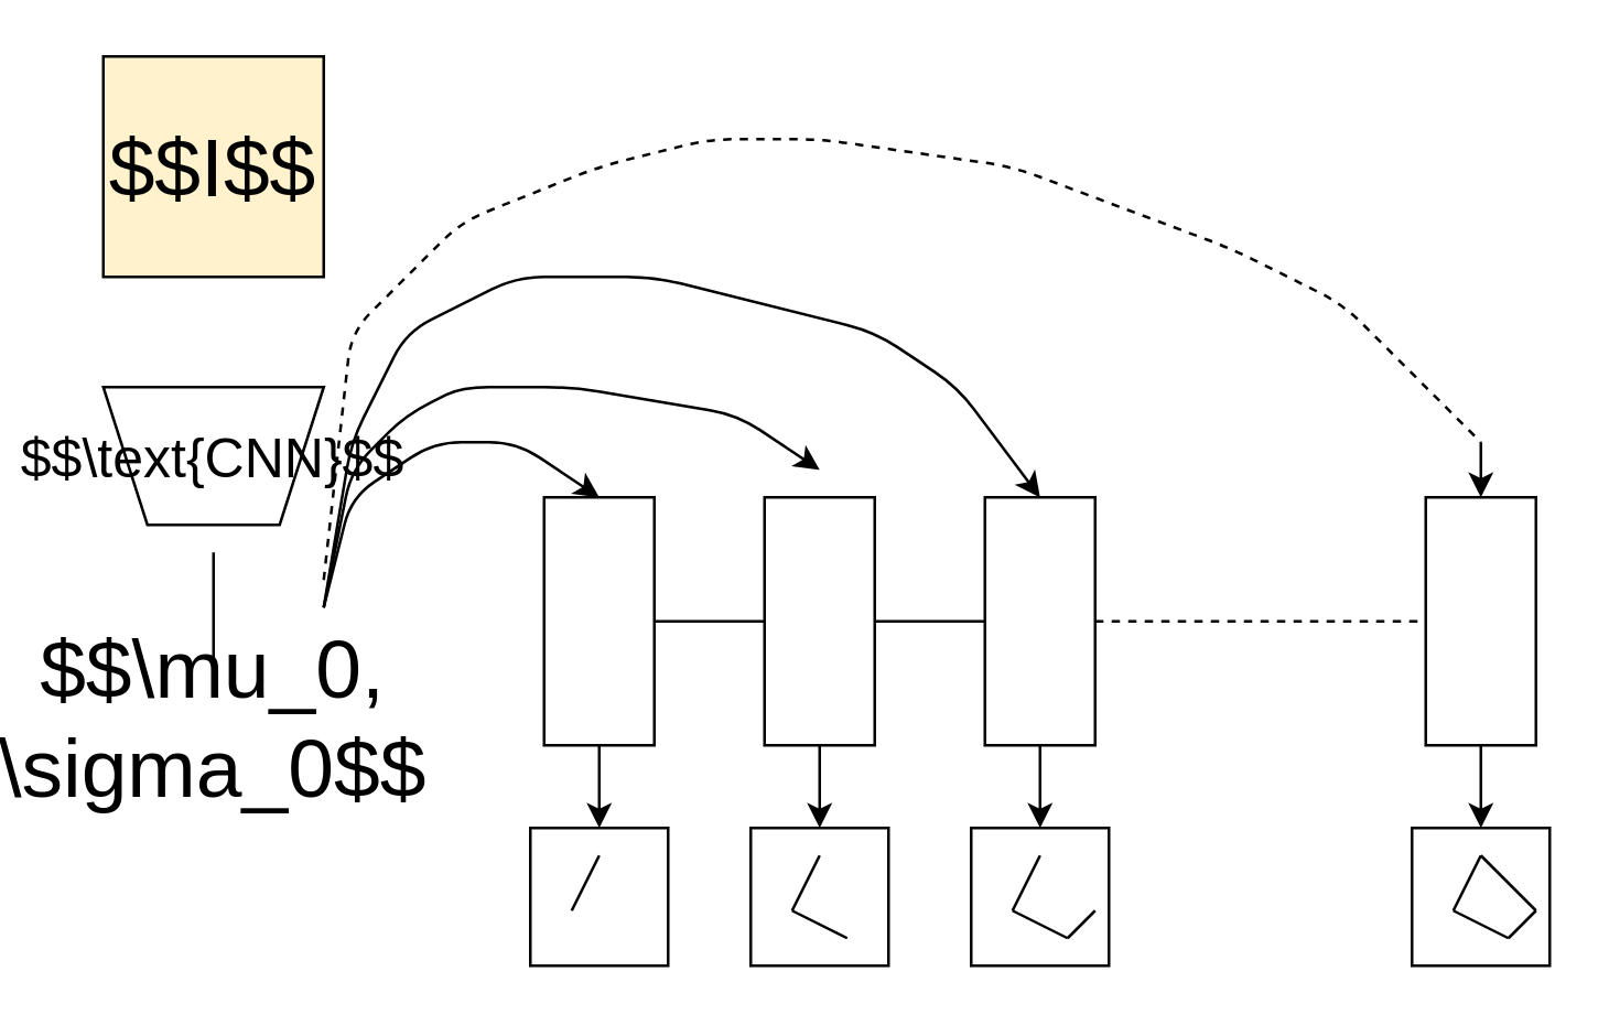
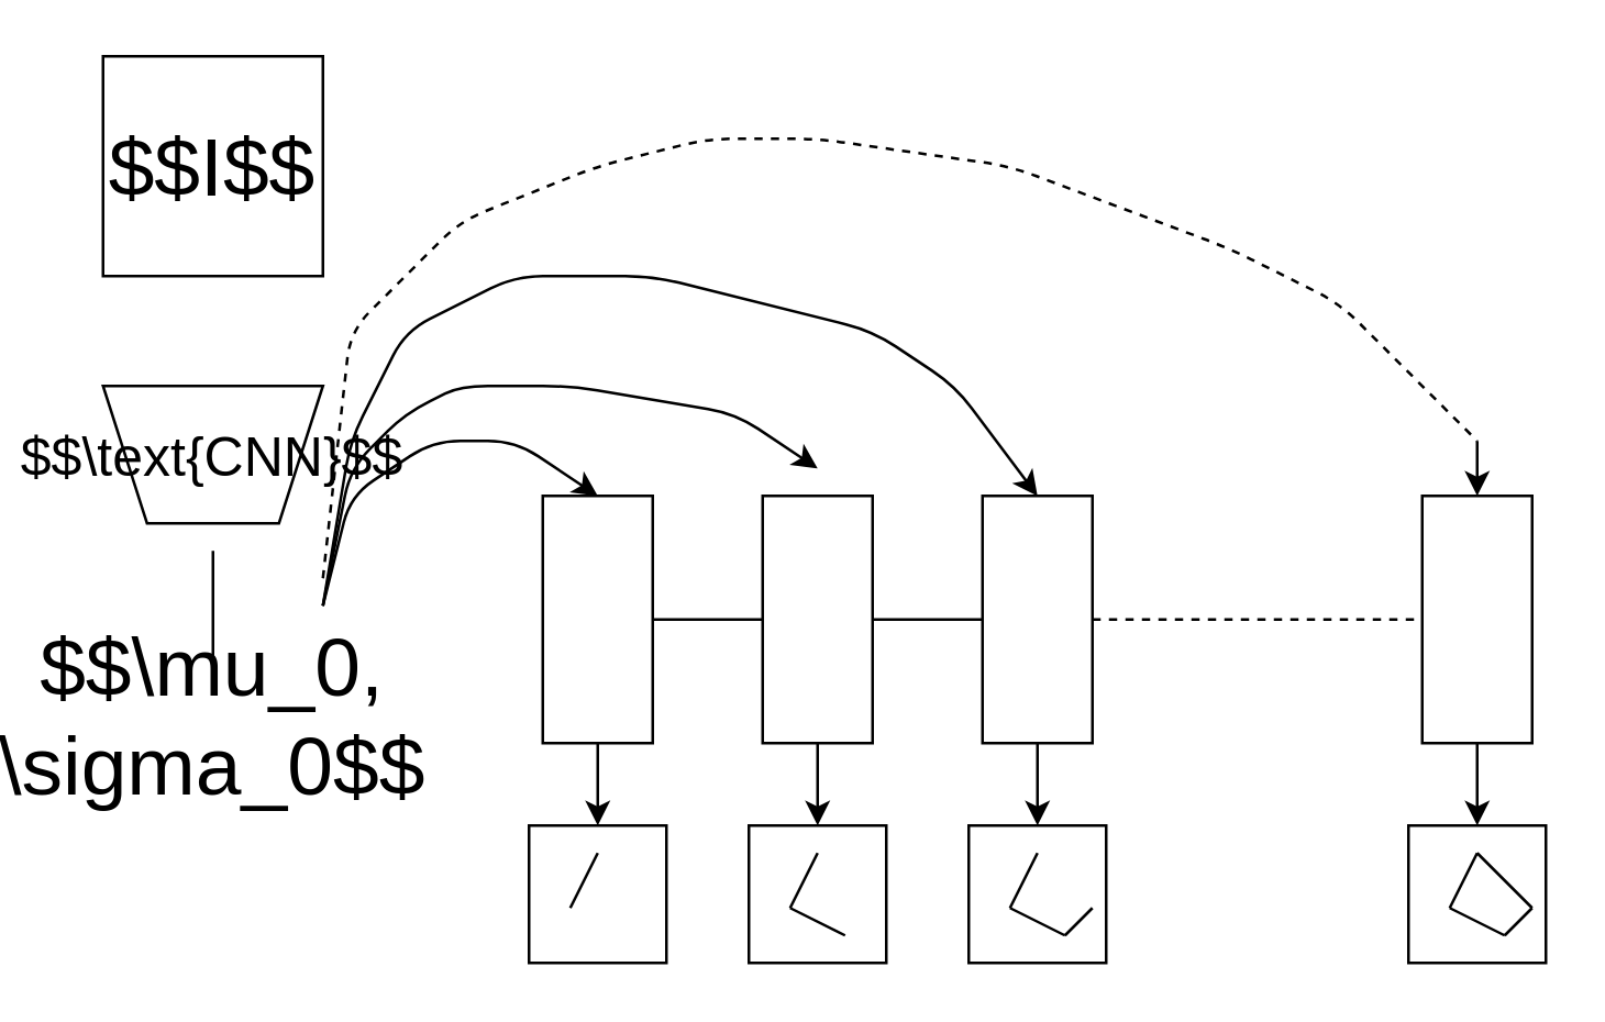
- <mxCell id="2" value="&lt;font style=&quot;font-size: 30px&quot;&gt;$$I$$&lt;/font&gt;" style="whiteSpace=wrap;html=1;aspect=fixed;fillColor=#fff2cc;" vertex="1" parent="1"><mxGeometry x="20" y="20" width="80" height="80" as="geometry" /></mxCell>
+ <mxCell id="2" value="&lt;font style=&quot;font-size: 30px&quot;&gt;$$I$$&lt;/font&gt;" style="whiteSpace=wrap;html=1;aspect=fixed;" vertex="1" parent="1"><mxGeometry x="20" y="20" width="80" height="80" as="geometry" /></mxCell>
